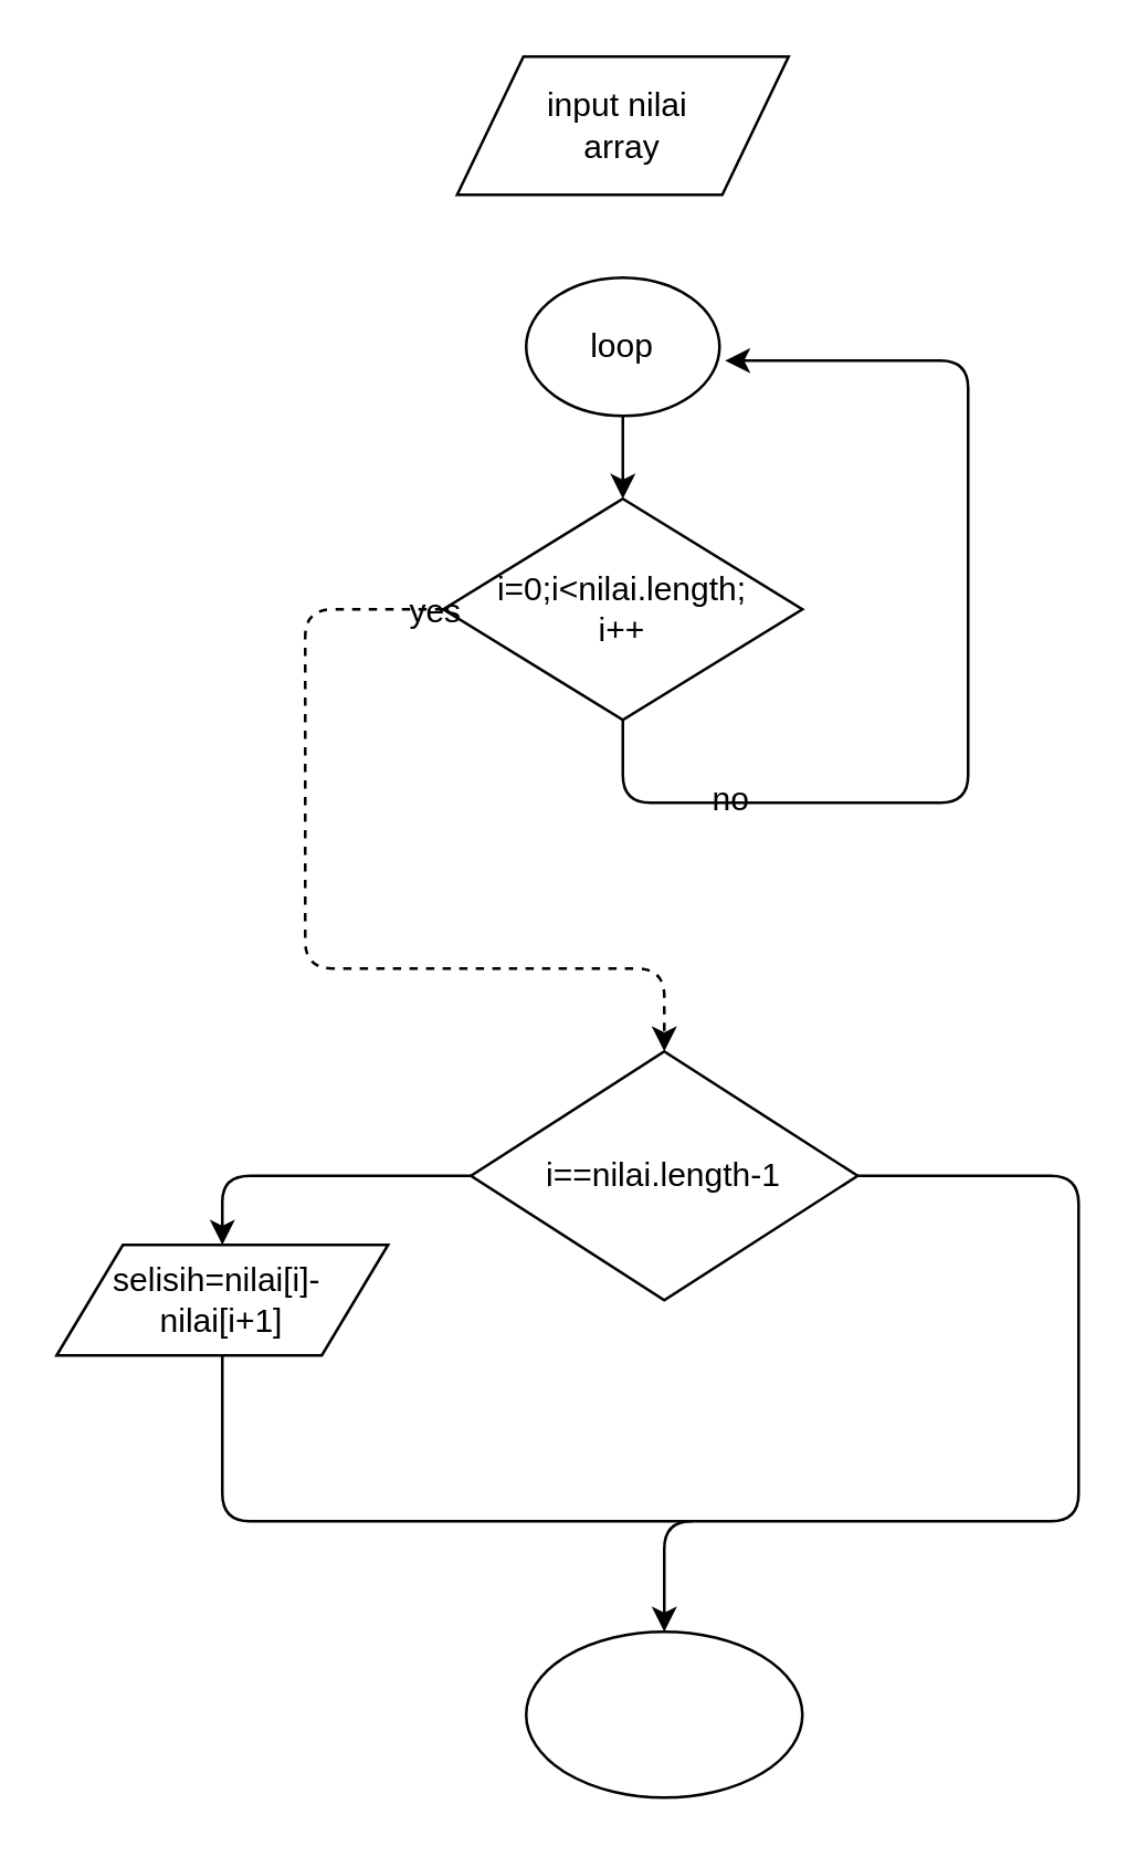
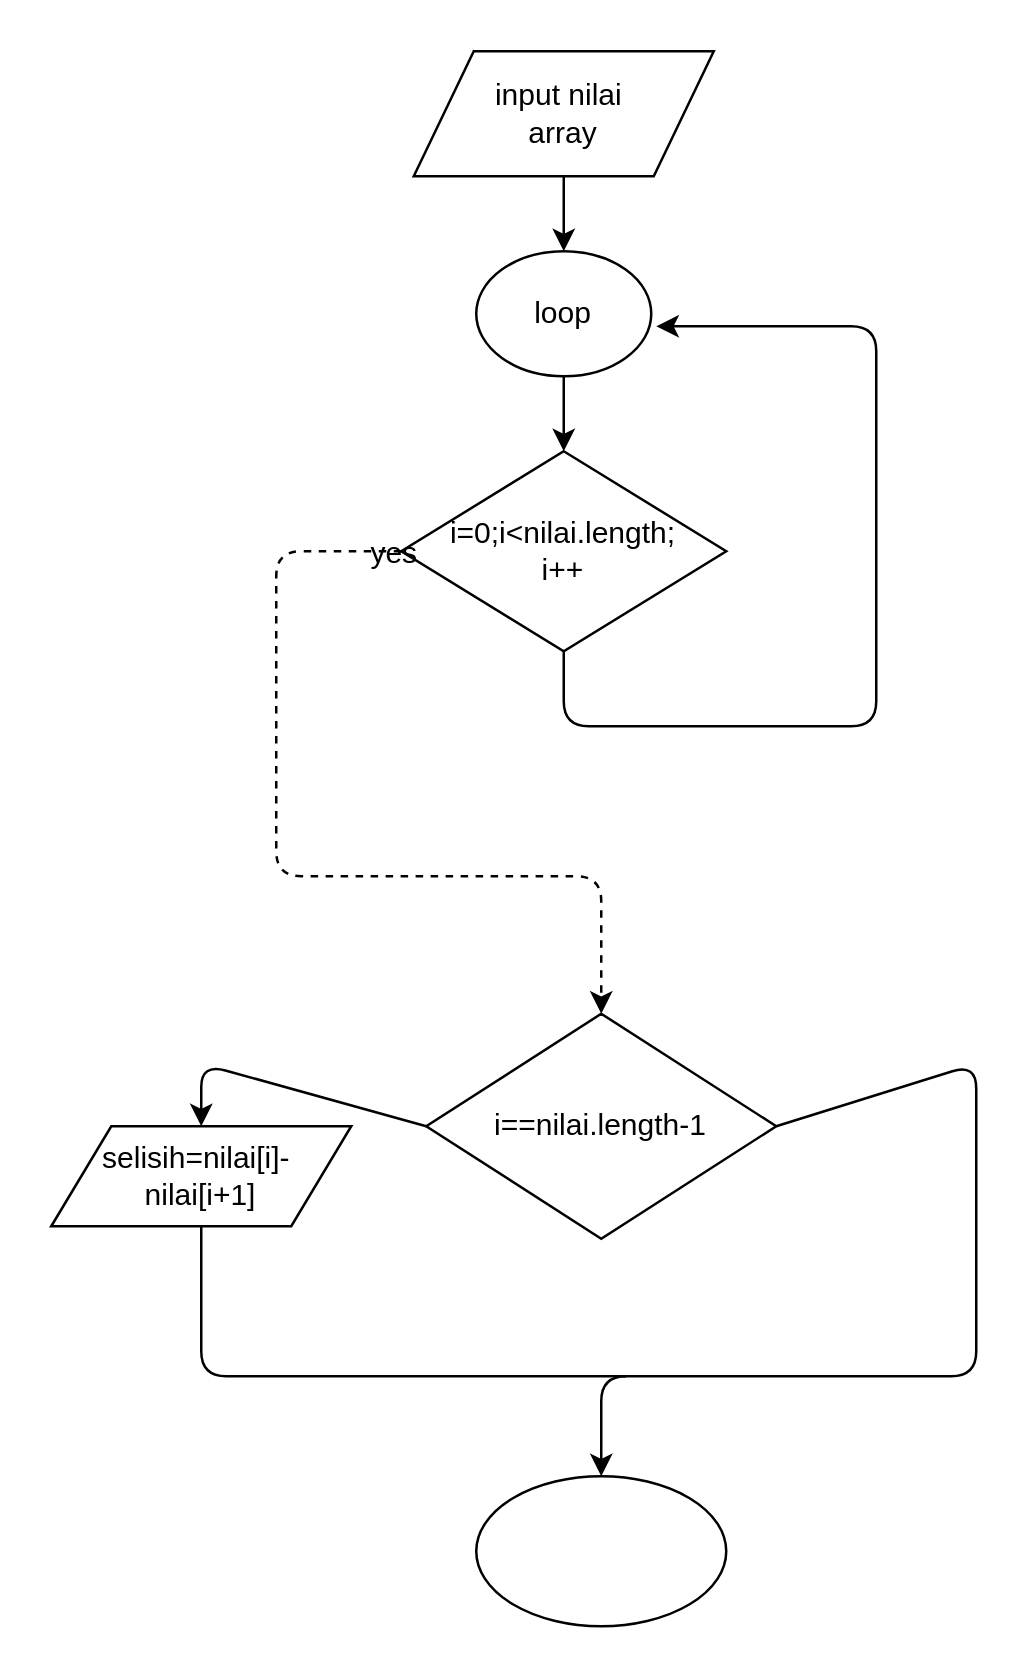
+ <mxCell id="3" value="" style="endArrow=classic;html=1;exitX=0.5;exitY=1;exitDx=0;exitDy=0;" edge="1" parent="1" source="2" target="4"><mxGeometry width="50" height="50" relative="1" as="geometry"><mxPoint x="190" y="150" as="sourcePoint" /><mxPoint x="225" y="110" as="targetPoint" /></mxGeometry></mxCell>
- <mxCell id="15" value="no" style="text;html=1;align=center;verticalAlign=middle;resizable=0;points=[];autosize=1;" vertex="1" parent="1"><mxGeometry x="249" y="279" width="30" height="20" as="geometry" /></mxCell>
- <mxCell id="9" value="i==nilai.length-1" style="rhombus;whiteSpace=wrap;html=1;" vertex="1" parent="1"><mxGeometry x="170" y="380" width="140" height="90" as="geometry" /></mxCell>
+ <mxCell id="9" value="i==nilai.length-1" style="rhombus;whiteSpace=wrap;html=1;" vertex="1" parent="1"><mxGeometry x="170" y="405" width="140" height="90" as="geometry" /></mxCell>
